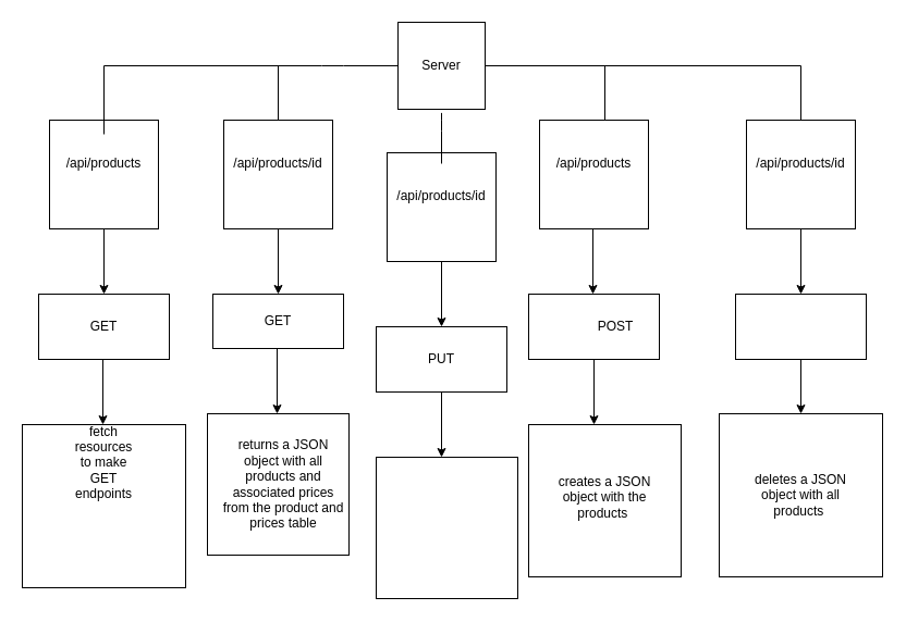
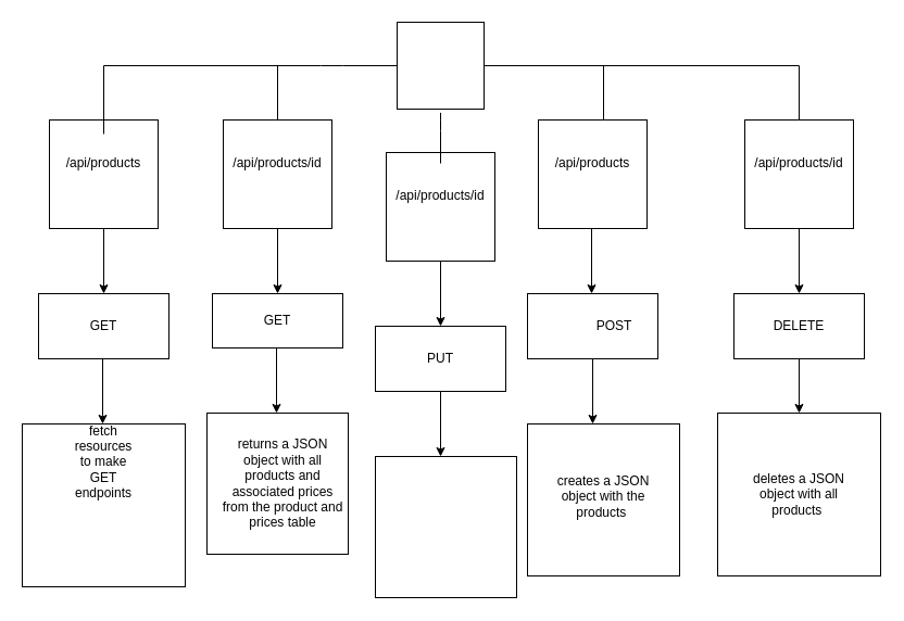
- <mxCell id="3" value="Server&lt;br&gt;" style="text;html=1;strokeColor=none;fillColor=none;align=center;verticalAlign=middle;whiteSpace=wrap;rounded=0;" vertex="1" parent="1"><mxGeometry x="385" y="50" width="40" height="20" as="geometry" /></mxCell>
+ <mxCell id="35" value="DELETE" style="text;html=1;strokeColor=none;fillColor=none;align=center;verticalAlign=middle;whiteSpace=wrap;rounded=0;" vertex="1" parent="1"><mxGeometry x="715" y="290" width="40" height="20" as="geometry" /></mxCell>
